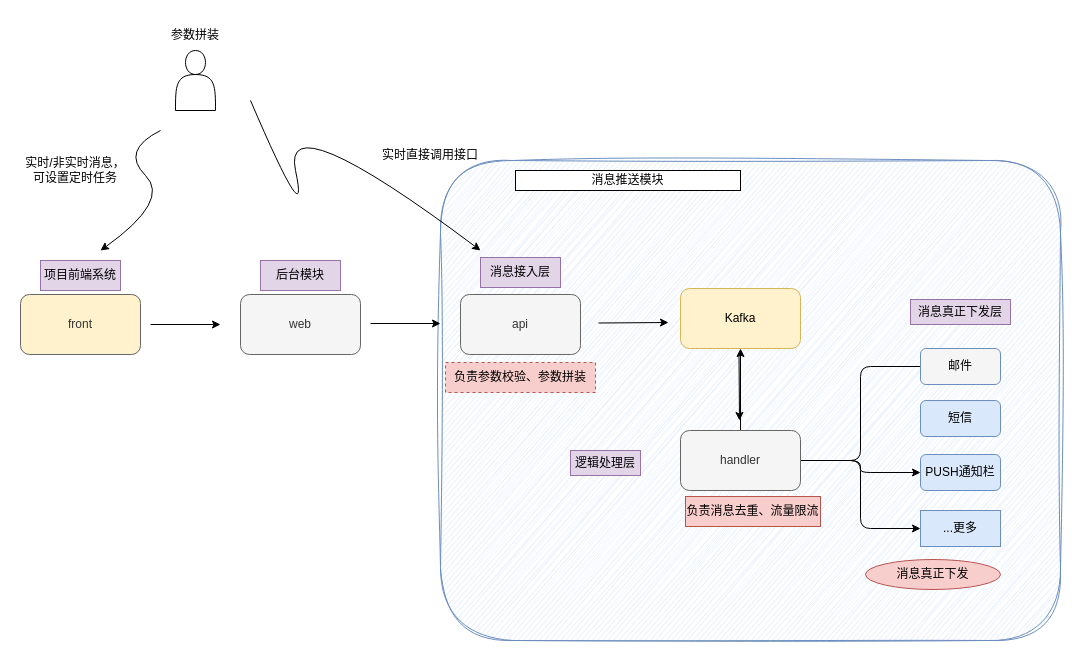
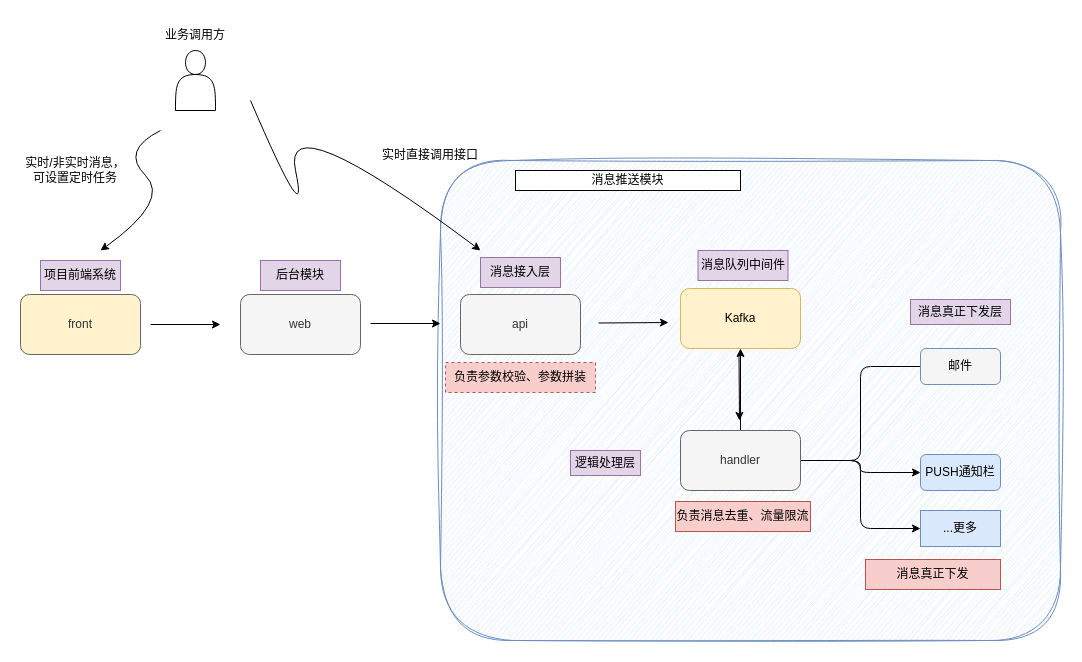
- <mxCell id="7" value="参数拼装" style="text;html=1;strokeColor=none;fillColor=none;align=center;verticalAlign=middle;whiteSpace=wrap;rounded=0;" parent="5" vertex="1"><mxGeometry width="70" height="30" as="geometry" /></mxCell>
+ <mxCell id="7" value="业务调用方" style="text;html=1;strokeColor=none;fillColor=none;align=center;verticalAlign=middle;whiteSpace=wrap;rounded=0;" parent="5" vertex="1"><mxGeometry width="70" height="30" as="geometry" /></mxCell>
+ <mxCell id="26" value="消息队列中间件" style="text;html=1;align=center;verticalAlign=middle;whiteSpace=wrap;rounded=0;fillColor=#e1d5e7;strokeColor=#9673a6;" parent="1" vertex="1"><mxGeometry x="697.5" y="250" width="90" height="30" as="geometry" /></mxCell>
- <mxCell id="28" value="短信" style="rounded=1;whiteSpace=wrap;html=1;fillColor=#dae8fc;strokeColor=#6c8ebf;" parent="1" vertex="1"><mxGeometry x="920" y="400" width="80" height="36" as="geometry" /></mxCell>
- <mxCell id="35" value="负责消息去重、流量限流" style="rounded=0;whiteSpace=wrap;html=1;fillColor=#f8cecc;strokeColor=#b85450;" vertex="1" parent="1"><mxGeometry x="685" y="496" width="135" height="30" as="geometry" /></mxCell>
+ <mxCell id="35" value="负责消息去重、流量限流" style="rounded=0;whiteSpace=wrap;html=1;fillColor=#f8cecc;strokeColor=#b85450;" vertex="1" parent="1"><mxGeometry x="675" y="501" width="135" height="30" as="geometry" /></mxCell>
- <mxCell id="36" value="消息真正下发" style="ellipse;whiteSpace=wrap;html=1;fillColor=#f8cecc;strokeColor=#b85450;" vertex="1" parent="1"><mxGeometry x="865" y="559" width="135" height="30" as="geometry" /></mxCell>
+ <mxCell id="36" value="消息真正下发" style="rounded=0;whiteSpace=wrap;html=1;fillColor=#f8cecc;strokeColor=#b85450;" vertex="1" parent="1"><mxGeometry x="865" y="559" width="135" height="30" as="geometry" /></mxCell>
